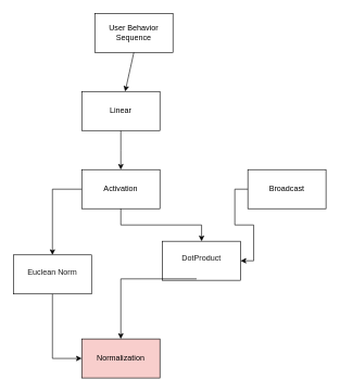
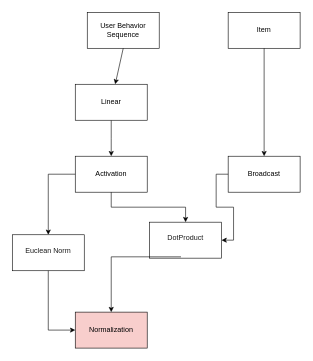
+ <mxCell id="3" value="Item" style="rounded=0;whiteSpace=wrap;html=1;" vertex="1" parent="1"><mxGeometry x="380" y="20" width="120" height="60" as="geometry" /></mxCell>
+ <mxCell id="7" value="" style="endArrow=classic;html=1;rounded=0;exitX=0.5;exitY=1;exitDx=0;exitDy=0;" edge="1" parent="1" source="3" target="9"><mxGeometry width="50" height="50" relative="1" as="geometry"><mxPoint x="535" y="120" as="sourcePoint" /><mxPoint x="440" y="140" as="targetPoint" /></mxGeometry></mxCell>
